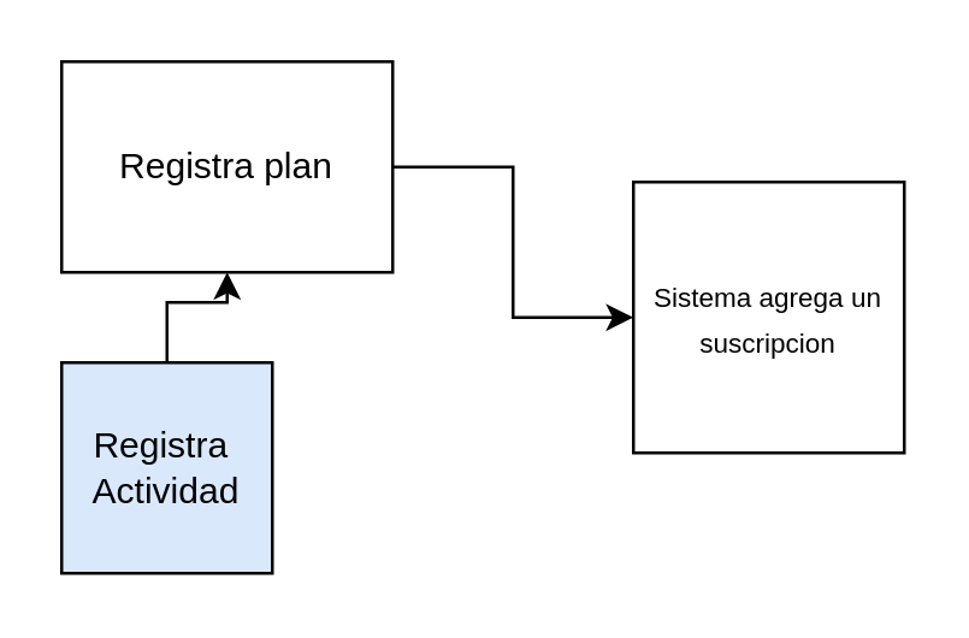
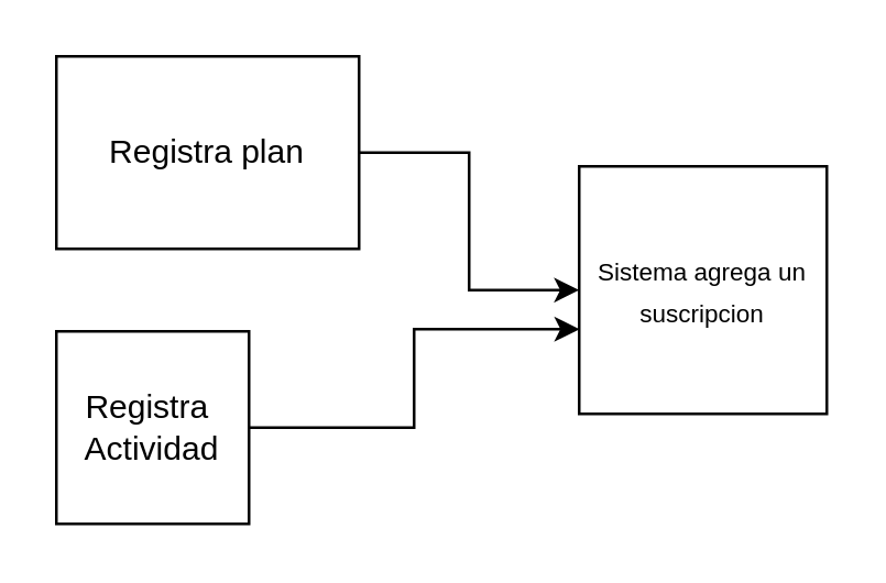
- <mxCell id="5" style="edgeStyle=orthogonalEdgeStyle;rounded=0;orthogonalLoop=1;jettySize=auto;html=1;" parent="1" source="6" target="3" edge="1"><mxGeometry relative="1" as="geometry" /></mxCell>
+ <mxCell id="5" style="edgeStyle=orthogonalEdgeStyle;rounded=0;orthogonalLoop=1;jettySize=auto;html=1;entryX=0.001;entryY=0.658;entryDx=0;entryDy=0;entryPerimeter=0;" parent="1" source="6" target="4" edge="1"><mxGeometry relative="1" as="geometry" /></mxCell>
- <mxCell id="6" value="Registra&amp;nbsp;&lt;br&gt;Actividad" style="whiteSpace=wrap;html=1;aspect=fixed;fillColor=#dae8fc;" parent="1" vertex="1"><mxGeometry x="20" y="120" width="70" height="70" as="geometry" /></mxCell>
+ <mxCell id="6" value="Registra&amp;nbsp;&lt;br&gt;Actividad" style="whiteSpace=wrap;html=1;aspect=fixed;" parent="1" vertex="1"><mxGeometry x="20" y="120" width="70" height="70" as="geometry" /></mxCell>
